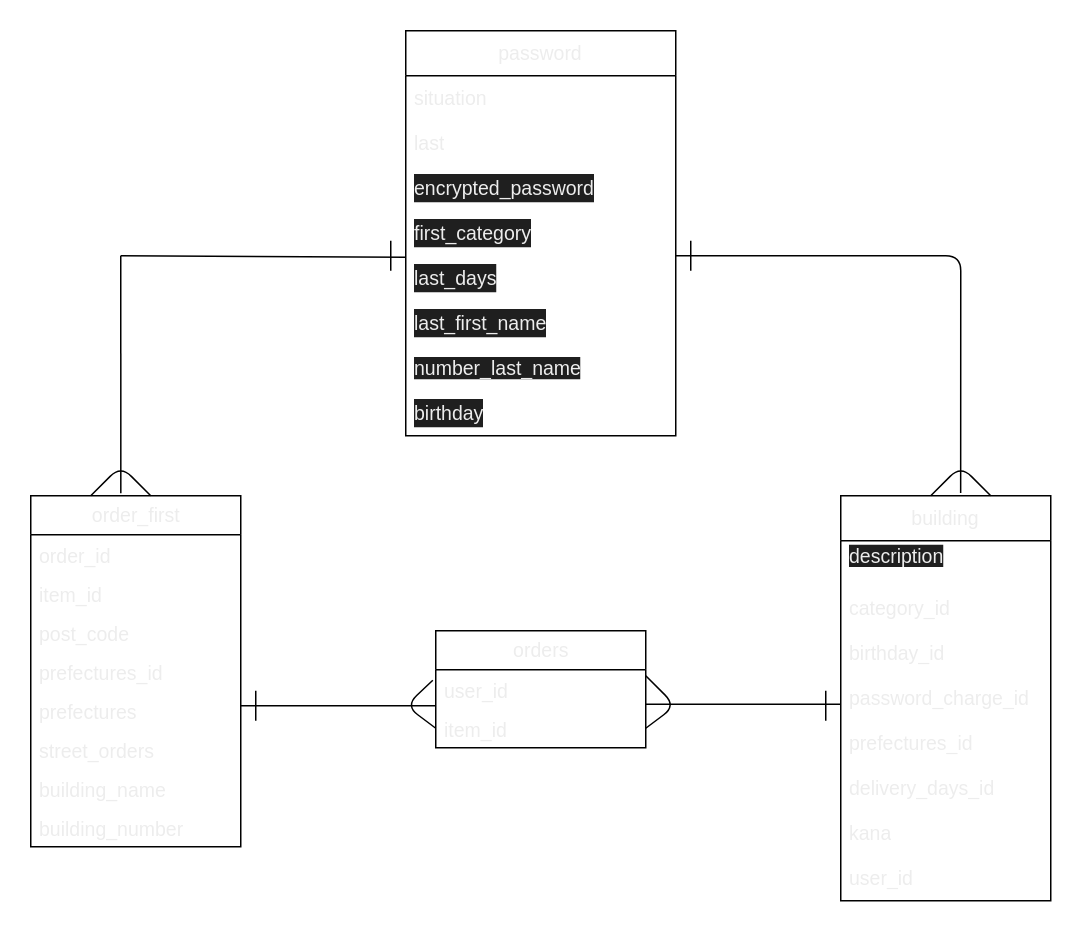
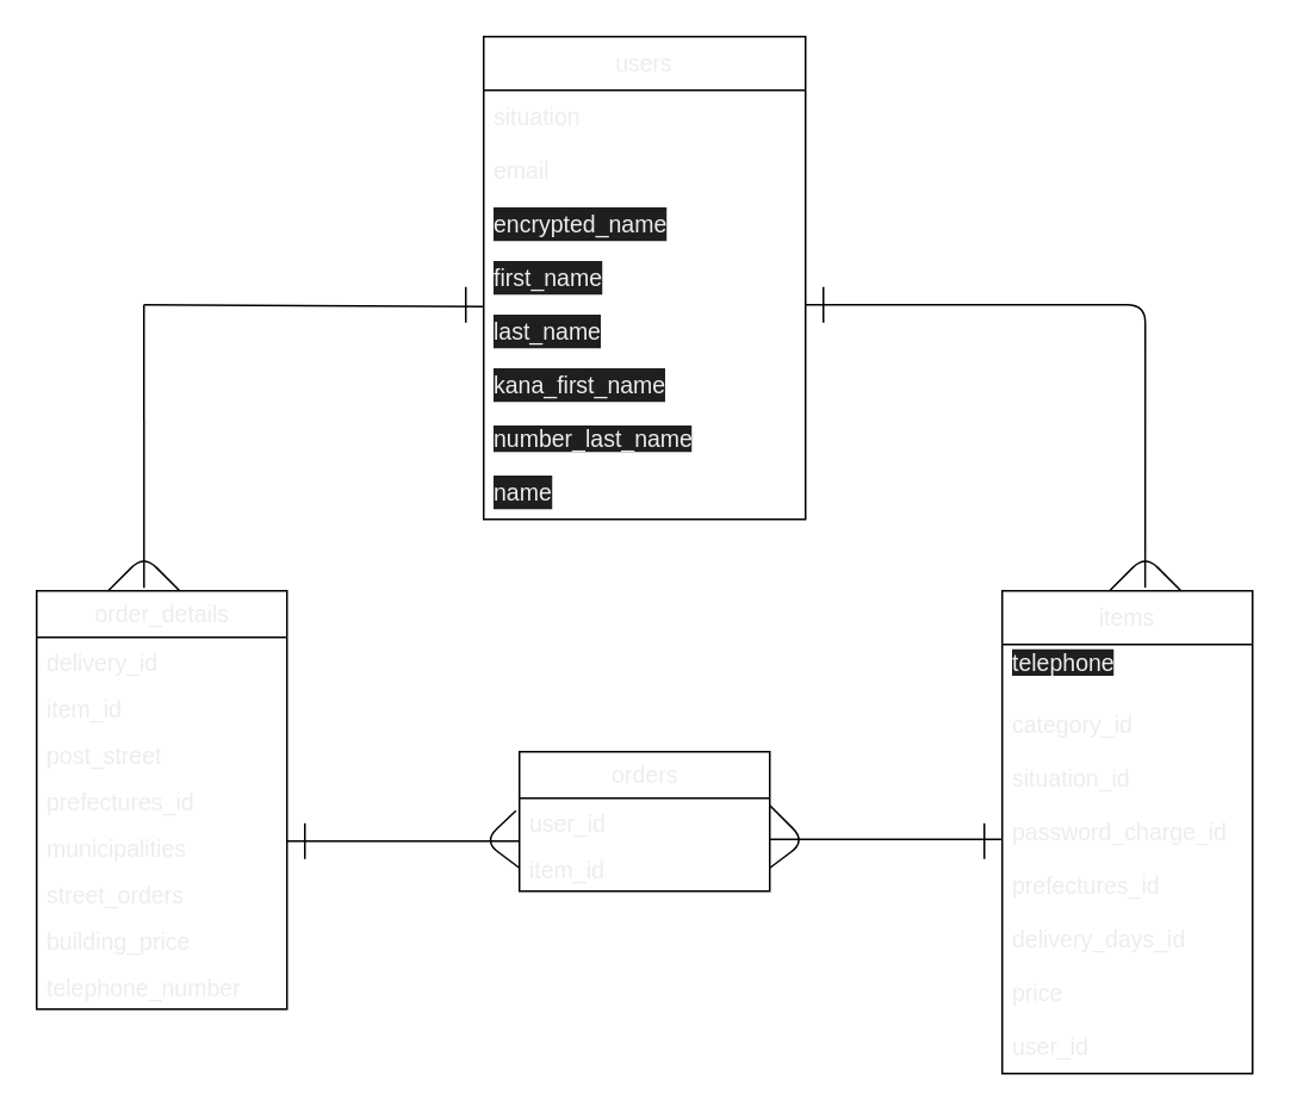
- <mxCell id="11" value="password" style="swimlane;fontStyle=0;childLayout=stackLayout;horizontal=1;startSize=30;horizontalStack=0;resizeParent=1;resizeParentMax=0;resizeLast=0;collapsible=1;marginBottom=0;whiteSpace=wrap;html=1;fontFamily=Helvetica;fontColor=#ededed;fontSize=13;" parent="1" vertex="1"><mxGeometry x="270" y="20" width="180" height="270" as="geometry" /></mxCell>
+ <mxCell id="11" value="users" style="swimlane;fontStyle=0;childLayout=stackLayout;horizontal=1;startSize=30;horizontalStack=0;resizeParent=1;resizeParentMax=0;resizeLast=0;collapsible=1;marginBottom=0;whiteSpace=wrap;html=1;fontFamily=Helvetica;fontColor=#ededed;fontSize=13;" parent="1" vertex="1"><mxGeometry x="270" y="20" width="180" height="270" as="geometry" /></mxCell>
- <mxCell id="13" value="&lt;span style=&quot;background-color: initial; font-size: 13px;&quot;&gt;last&lt;/span&gt;" style="text;strokeColor=none;fillColor=none;align=left;verticalAlign=middle;spacingLeft=4;spacingRight=4;overflow=hidden;points=[[0,0.5],[1,0.5]];portConstraint=eastwest;rotatable=0;whiteSpace=wrap;html=1;fontFamily=Helvetica;fontColor=#ededed;fontSize=13;" parent="11" vertex="1"><mxGeometry y="60" width="180" height="30" as="geometry" /></mxCell>
+ <mxCell id="13" value="&lt;span style=&quot;background-color: initial; font-size: 13px;&quot;&gt;email&lt;/span&gt;" style="text;strokeColor=none;fillColor=none;align=left;verticalAlign=middle;spacingLeft=4;spacingRight=4;overflow=hidden;points=[[0,0.5],[1,0.5]];portConstraint=eastwest;rotatable=0;whiteSpace=wrap;html=1;fontFamily=Helvetica;fontColor=#ededed;fontSize=13;" parent="11" vertex="1"><mxGeometry y="60" width="180" height="30" as="geometry" /></mxCell>
- <mxCell id="14" value="&lt;div style=&quot;background-color: rgb(31, 31, 31); font-size: 13px; line-height: 19px;&quot;&gt;encrypted_password&lt;/div&gt;" style="text;strokeColor=none;fillColor=none;align=left;verticalAlign=middle;spacingLeft=4;spacingRight=4;overflow=hidden;points=[[0,0.5],[1,0.5]];portConstraint=eastwest;rotatable=0;whiteSpace=wrap;html=1;fontFamily=Helvetica;fontColor=#ededed;fontSize=13;" parent="11" vertex="1"><mxGeometry y="90" width="180" height="30" as="geometry" /></mxCell>
+ <mxCell id="14" value="&lt;div style=&quot;background-color: rgb(31, 31, 31); font-size: 13px; line-height: 19px;&quot;&gt;encrypted_name&lt;/div&gt;" style="text;strokeColor=none;fillColor=none;align=left;verticalAlign=middle;spacingLeft=4;spacingRight=4;overflow=hidden;points=[[0,0.5],[1,0.5]];portConstraint=eastwest;rotatable=0;whiteSpace=wrap;html=1;fontFamily=Helvetica;fontColor=#ededed;fontSize=13;" parent="11" vertex="1"><mxGeometry y="90" width="180" height="30" as="geometry" /></mxCell>
- <mxCell id="15" value="&lt;div style=&quot;background-color: rgb(31, 31, 31); font-size: 13px; line-height: 19px;&quot;&gt;first_category&lt;/div&gt;" style="text;strokeColor=none;fillColor=none;align=left;verticalAlign=middle;spacingLeft=4;spacingRight=4;overflow=hidden;points=[[0,0.5],[1,0.5]];portConstraint=eastwest;rotatable=0;whiteSpace=wrap;html=1;fontFamily=Helvetica;fontColor=#ededed;fontSize=13;" parent="11" vertex="1"><mxGeometry y="120" width="180" height="30" as="geometry" /></mxCell>
+ <mxCell id="15" value="&lt;div style=&quot;background-color: rgb(31, 31, 31); font-size: 13px; line-height: 19px;&quot;&gt;first_name&lt;/div&gt;" style="text;strokeColor=none;fillColor=none;align=left;verticalAlign=middle;spacingLeft=4;spacingRight=4;overflow=hidden;points=[[0,0.5],[1,0.5]];portConstraint=eastwest;rotatable=0;whiteSpace=wrap;html=1;fontFamily=Helvetica;fontColor=#ededed;fontSize=13;" parent="11" vertex="1"><mxGeometry y="120" width="180" height="30" as="geometry" /></mxCell>
- <mxCell id="16" value="&lt;div style=&quot;background-color: rgb(31, 31, 31); font-size: 13px; line-height: 19px;&quot;&gt;last_days&lt;/div&gt;" style="text;strokeColor=none;fillColor=none;align=left;verticalAlign=middle;spacingLeft=4;spacingRight=4;overflow=hidden;points=[[0,0.5],[1,0.5]];portConstraint=eastwest;rotatable=0;whiteSpace=wrap;html=1;fontFamily=Helvetica;fontColor=#ededed;fontSize=13;" parent="11" vertex="1"><mxGeometry y="150" width="180" height="30" as="geometry" /></mxCell>
+ <mxCell id="16" value="&lt;div style=&quot;background-color: rgb(31, 31, 31); font-size: 13px; line-height: 19px;&quot;&gt;last_name&lt;/div&gt;" style="text;strokeColor=none;fillColor=none;align=left;verticalAlign=middle;spacingLeft=4;spacingRight=4;overflow=hidden;points=[[0,0.5],[1,0.5]];portConstraint=eastwest;rotatable=0;whiteSpace=wrap;html=1;fontFamily=Helvetica;fontColor=#ededed;fontSize=13;" parent="11" vertex="1"><mxGeometry y="150" width="180" height="30" as="geometry" /></mxCell>
- <mxCell id="17" value="&lt;div style=&quot;background-color: rgb(31, 31, 31); font-size: 13px; line-height: 19px;&quot;&gt;last_first_name&lt;/div&gt;" style="text;strokeColor=none;fillColor=none;align=left;verticalAlign=middle;spacingLeft=4;spacingRight=4;overflow=hidden;points=[[0,0.5],[1,0.5]];portConstraint=eastwest;rotatable=0;whiteSpace=wrap;html=1;fontFamily=Helvetica;fontColor=#ededed;fontSize=13;" parent="11" vertex="1"><mxGeometry y="180" width="180" height="30" as="geometry" /></mxCell>
+ <mxCell id="17" value="&lt;div style=&quot;background-color: rgb(31, 31, 31); font-size: 13px; line-height: 19px;&quot;&gt;kana_first_name&lt;/div&gt;" style="text;strokeColor=none;fillColor=none;align=left;verticalAlign=middle;spacingLeft=4;spacingRight=4;overflow=hidden;points=[[0,0.5],[1,0.5]];portConstraint=eastwest;rotatable=0;whiteSpace=wrap;html=1;fontFamily=Helvetica;fontColor=#ededed;fontSize=13;" parent="11" vertex="1"><mxGeometry y="180" width="180" height="30" as="geometry" /></mxCell>
- <mxCell id="19" value="&lt;div style=&quot;background-color: rgb(31, 31, 31); font-size: 13px; line-height: 19px;&quot;&gt;birthday&lt;/div&gt;" style="text;strokeColor=none;fillColor=none;align=left;verticalAlign=middle;spacingLeft=4;spacingRight=4;overflow=hidden;points=[[0,0.5],[1,0.5]];portConstraint=eastwest;rotatable=0;whiteSpace=wrap;html=1;fontFamily=Helvetica;fontColor=#ededed;fontSize=13;" parent="11" vertex="1"><mxGeometry y="240" width="180" height="30" as="geometry" /></mxCell>
+ <mxCell id="19" value="&lt;div style=&quot;background-color: rgb(31, 31, 31); font-size: 13px; line-height: 19px;&quot;&gt;name&lt;/div&gt;" style="text;strokeColor=none;fillColor=none;align=left;verticalAlign=middle;spacingLeft=4;spacingRight=4;overflow=hidden;points=[[0,0.5],[1,0.5]];portConstraint=eastwest;rotatable=0;whiteSpace=wrap;html=1;fontFamily=Helvetica;fontColor=#ededed;fontSize=13;" parent="11" vertex="1"><mxGeometry y="240" width="180" height="30" as="geometry" /></mxCell>
- <mxCell id="20" value="order_first" style="swimlane;fontStyle=0;childLayout=stackLayout;horizontal=1;startSize=26;fillColor=none;horizontalStack=0;resizeParent=1;resizeParentMax=0;resizeLast=0;collapsible=1;marginBottom=0;html=1;fontFamily=Helvetica;fontColor=#ededed;fontSize=13;" parent="1" vertex="1"><mxGeometry x="20" y="330" width="140" height="234" as="geometry" /></mxCell>
+ <mxCell id="20" value="order_details" style="swimlane;fontStyle=0;childLayout=stackLayout;horizontal=1;startSize=26;fillColor=none;horizontalStack=0;resizeParent=1;resizeParentMax=0;resizeLast=0;collapsible=1;marginBottom=0;html=1;fontFamily=Helvetica;fontColor=#ededed;fontSize=13;" parent="1" vertex="1"><mxGeometry x="20" y="330" width="140" height="234" as="geometry" /></mxCell>
- <mxCell id="2" value="building" style="swimlane;fontStyle=0;childLayout=stackLayout;horizontal=1;startSize=30;horizontalStack=0;resizeParent=1;resizeParentMax=0;resizeLast=0;collapsible=1;marginBottom=0;whiteSpace=wrap;html=1;fontFamily=Helvetica;fontColor=#ededed;fontSize=13;" parent="1" vertex="1"><mxGeometry x="560" y="330" width="140" height="270" as="geometry" /></mxCell>
+ <mxCell id="2" value="items" style="swimlane;fontStyle=0;childLayout=stackLayout;horizontal=1;startSize=30;horizontalStack=0;resizeParent=1;resizeParentMax=0;resizeLast=0;collapsible=1;marginBottom=0;whiteSpace=wrap;html=1;fontFamily=Helvetica;fontColor=#ededed;fontSize=13;" parent="1" vertex="1"><mxGeometry x="560" y="330" width="140" height="270" as="geometry" /></mxCell>
- <mxCell id="21" value="order_id" style="text;strokeColor=none;fillColor=none;align=left;verticalAlign=top;spacingLeft=4;spacingRight=4;overflow=hidden;rotatable=0;points=[[0,0.5],[1,0.5]];portConstraint=eastwest;whiteSpace=wrap;html=1;fontFamily=Helvetica;fontColor=#ededed;fontSize=13;" parent="20" vertex="1"><mxGeometry y="26" width="140" height="26" as="geometry" /></mxCell>
+ <mxCell id="21" value="delivery_id" style="text;strokeColor=none;fillColor=none;align=left;verticalAlign=top;spacingLeft=4;spacingRight=4;overflow=hidden;rotatable=0;points=[[0,0.5],[1,0.5]];portConstraint=eastwest;whiteSpace=wrap;html=1;fontFamily=Helvetica;fontColor=#ededed;fontSize=13;" parent="20" vertex="1"><mxGeometry y="26" width="140" height="26" as="geometry" /></mxCell>
- <mxCell id="3" value="&lt;span style=&quot;background-color: rgb(31, 31, 31); font-size: 13px;&quot;&gt;description&lt;/span&gt;&lt;br style=&quot;font-size: 13px;&quot;&gt;&lt;br style=&quot;font-size: 13px;&quot;&gt;" style="text;strokeColor=none;fillColor=none;align=left;verticalAlign=middle;spacingLeft=4;spacingRight=4;overflow=hidden;points=[[0,0.5],[1,0.5]];portConstraint=eastwest;rotatable=0;whiteSpace=wrap;html=1;fontFamily=Helvetica;fontColor=#ededed;fontSize=13;" parent="2" vertex="1"><mxGeometry y="30" width="140" height="30" as="geometry" /></mxCell>
+ <mxCell id="3" value="&lt;span style=&quot;background-color: rgb(31, 31, 31); font-size: 13px;&quot;&gt;telephone&lt;/span&gt;&lt;br style=&quot;font-size: 13px;&quot;&gt;&lt;br style=&quot;font-size: 13px;&quot;&gt;" style="text;strokeColor=none;fillColor=none;align=left;verticalAlign=middle;spacingLeft=4;spacingRight=4;overflow=hidden;points=[[0,0.5],[1,0.5]];portConstraint=eastwest;rotatable=0;whiteSpace=wrap;html=1;fontFamily=Helvetica;fontColor=#ededed;fontSize=13;" parent="2" vertex="1"><mxGeometry y="30" width="140" height="30" as="geometry" /></mxCell>
- <mxCell id="23" value="post_code" style="text;strokeColor=none;fillColor=none;align=left;verticalAlign=top;spacingLeft=4;spacingRight=4;overflow=hidden;rotatable=0;points=[[0,0.5],[1,0.5]];portConstraint=eastwest;whiteSpace=wrap;html=1;fontFamily=Helvetica;fontColor=#ededed;fontSize=13;" parent="20" vertex="1"><mxGeometry y="78" width="140" height="26" as="geometry" /></mxCell>
+ <mxCell id="23" value="post_street" style="text;strokeColor=none;fillColor=none;align=left;verticalAlign=top;spacingLeft=4;spacingRight=4;overflow=hidden;rotatable=0;points=[[0,0.5],[1,0.5]];portConstraint=eastwest;whiteSpace=wrap;html=1;fontFamily=Helvetica;fontColor=#ededed;fontSize=13;" parent="20" vertex="1"><mxGeometry y="78" width="140" height="26" as="geometry" /></mxCell>
- <mxCell id="5" value="birthday_id" style="text;strokeColor=none;fillColor=none;align=left;verticalAlign=middle;spacingLeft=4;spacingRight=4;overflow=hidden;points=[[0,0.5],[1,0.5]];portConstraint=eastwest;rotatable=0;whiteSpace=wrap;html=1;fontFamily=Helvetica;fontColor=#ededed;fontSize=13;" parent="2" vertex="1"><mxGeometry y="90" width="140" height="30" as="geometry" /></mxCell>
+ <mxCell id="5" value="situation_id" style="text;strokeColor=none;fillColor=none;align=left;verticalAlign=middle;spacingLeft=4;spacingRight=4;overflow=hidden;points=[[0,0.5],[1,0.5]];portConstraint=eastwest;rotatable=0;whiteSpace=wrap;html=1;fontFamily=Helvetica;fontColor=#ededed;fontSize=13;" parent="2" vertex="1"><mxGeometry y="90" width="140" height="30" as="geometry" /></mxCell>
- <mxCell id="25" value="prefectures" style="text;strokeColor=none;fillColor=none;align=left;verticalAlign=top;spacingLeft=4;spacingRight=4;overflow=hidden;rotatable=0;points=[[0,0.5],[1,0.5]];portConstraint=eastwest;whiteSpace=wrap;html=1;fontFamily=Helvetica;fontColor=#ededed;fontSize=13;" parent="20" vertex="1"><mxGeometry y="130" width="140" height="26" as="geometry" /></mxCell>
+ <mxCell id="25" value="municipalities" style="text;strokeColor=none;fillColor=none;align=left;verticalAlign=top;spacingLeft=4;spacingRight=4;overflow=hidden;rotatable=0;points=[[0,0.5],[1,0.5]];portConstraint=eastwest;whiteSpace=wrap;html=1;fontFamily=Helvetica;fontColor=#ededed;fontSize=13;" parent="20" vertex="1"><mxGeometry y="130" width="140" height="26" as="geometry" /></mxCell>
- <mxCell id="27" value="building_name" style="text;strokeColor=none;fillColor=none;align=left;verticalAlign=top;spacingLeft=4;spacingRight=4;overflow=hidden;rotatable=0;points=[[0,0.5],[1,0.5]];portConstraint=eastwest;whiteSpace=wrap;html=1;fontFamily=Helvetica;fontColor=#ededed;fontSize=13;" parent="20" vertex="1"><mxGeometry y="182" width="140" height="26" as="geometry" /></mxCell>
+ <mxCell id="27" value="building_price" style="text;strokeColor=none;fillColor=none;align=left;verticalAlign=top;spacingLeft=4;spacingRight=4;overflow=hidden;rotatable=0;points=[[0,0.5],[1,0.5]];portConstraint=eastwest;whiteSpace=wrap;html=1;fontFamily=Helvetica;fontColor=#ededed;fontSize=13;" parent="20" vertex="1"><mxGeometry y="182" width="140" height="26" as="geometry" /></mxCell>
- <mxCell id="28" value="building_number" style="text;strokeColor=none;fillColor=none;align=left;verticalAlign=top;spacingLeft=4;spacingRight=4;overflow=hidden;rotatable=0;points=[[0,0.5],[1,0.5]];portConstraint=eastwest;whiteSpace=wrap;html=1;fontFamily=Helvetica;fontColor=#ededed;fontSize=13;" parent="20" vertex="1"><mxGeometry y="208" width="140" height="26" as="geometry" /></mxCell>
+ <mxCell id="28" value="telephone_number" style="text;strokeColor=none;fillColor=none;align=left;verticalAlign=top;spacingLeft=4;spacingRight=4;overflow=hidden;rotatable=0;points=[[0,0.5],[1,0.5]];portConstraint=eastwest;whiteSpace=wrap;html=1;fontFamily=Helvetica;fontColor=#ededed;fontSize=13;" parent="20" vertex="1"><mxGeometry y="208" width="140" height="26" as="geometry" /></mxCell>
- <mxCell id="9" value="kana" style="text;strokeColor=none;fillColor=none;align=left;verticalAlign=middle;spacingLeft=4;spacingRight=4;overflow=hidden;points=[[0,0.5],[1,0.5]];portConstraint=eastwest;rotatable=0;whiteSpace=wrap;html=1;fontFamily=Helvetica;fontColor=#ededed;fontSize=13;" parent="2" vertex="1"><mxGeometry y="210" width="140" height="30" as="geometry" /></mxCell>
+ <mxCell id="9" value="price" style="text;strokeColor=none;fillColor=none;align=left;verticalAlign=middle;spacingLeft=4;spacingRight=4;overflow=hidden;points=[[0,0.5],[1,0.5]];portConstraint=eastwest;rotatable=0;whiteSpace=wrap;html=1;fontFamily=Helvetica;fontColor=#ededed;fontSize=13;" parent="2" vertex="1"><mxGeometry y="210" width="140" height="30" as="geometry" /></mxCell>
